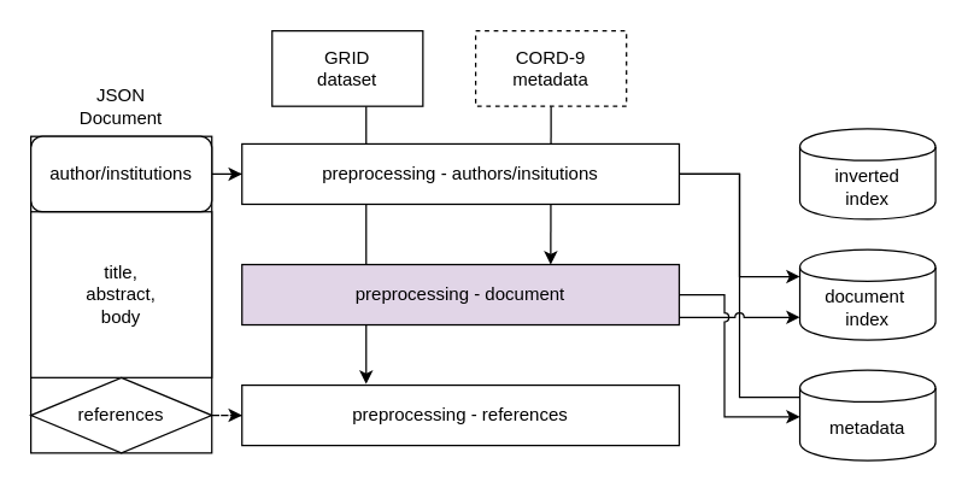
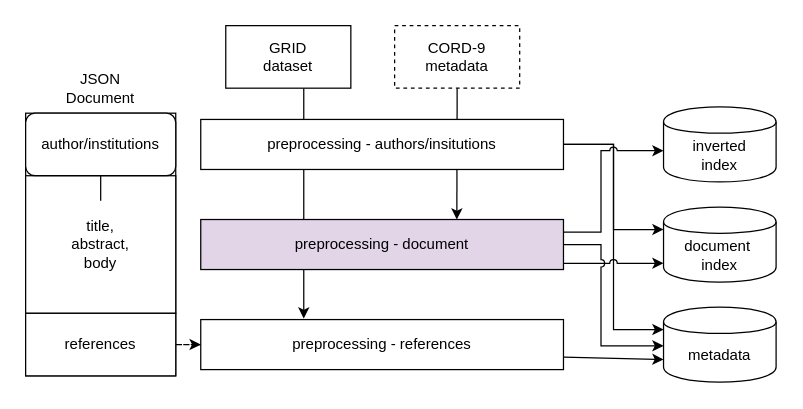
- <mxCell id="4" value="" style="edgeStyle=orthogonalEdgeStyle;rounded=0;orthogonalLoop=1;jettySize=auto;html=1;" edge="1" parent="1" source="5" target="16"><mxGeometry relative="1" as="geometry" /></mxCell>
+ <mxCell id="4" value="" style="edgeStyle=orthogonalEdgeStyle;rounded=0;orthogonalLoop=1;jettySize=auto;html=1;" edge="1" parent="1" source="5" target="3"><mxGeometry relative="1" as="geometry" /></mxCell>
+ <mxCell id="18" style="edgeStyle=orthogonalEdgeStyle;rounded=0;orthogonalLoop=1;jettySize=auto;html=1;entryX=0;entryY=0.583;entryDx=0;entryDy=0;jumpStyle=arc;entryPerimeter=0;exitX=1;exitY=0.25;exitDx=0;exitDy=0;" edge="1" parent="1" source="19" target="20"><mxGeometry relative="1" as="geometry"><Array as="points"><mxPoint x="480" y="185" /><mxPoint x="480" y="120" /></Array></mxGeometry></mxCell>
- <mxCell id="14" style="edgeStyle=orthogonalEdgeStyle;rounded=0;orthogonalLoop=1;jettySize=auto;html=1;entryX=0;entryY=0.3;entryDx=0;entryDy=0;endArrow=none;" edge="1" parent="1" source="16" target="22"><mxGeometry relative="1" as="geometry" /></mxCell>
+ <mxCell id="14" style="edgeStyle=orthogonalEdgeStyle;rounded=0;orthogonalLoop=1;jettySize=auto;html=1;entryX=0;entryY=0.3;entryDx=0;entryDy=0;" edge="1" parent="1" source="16" target="22"><mxGeometry relative="1" as="geometry" /></mxCell>
- <mxCell id="7" value="references" style="rhombus;whiteSpace=wrap;html=1;" vertex="1" parent="1"><mxGeometry x="20" y="250" width="120" height="50" as="geometry" /></mxCell>
+ <mxCell id="7" value="references" style="rounded=0;whiteSpace=wrap;html=1;" vertex="1" parent="1"><mxGeometry x="20" y="250" width="120" height="50" as="geometry" /></mxCell>
+ <mxCell id="23" value="" style="endArrow=classic;html=1;entryX=0;entryY=0.7;entryDx=0;entryDy=0;exitX=1;exitY=0.75;exitDx=0;exitDy=0;" edge="1" parent="1" source="8" target="22"><mxGeometry width="50" height="50" relative="1" as="geometry"><mxPoint x="460" y="270" as="sourcePoint" /><mxPoint x="510" y="220" as="targetPoint" /></mxGeometry></mxCell>
